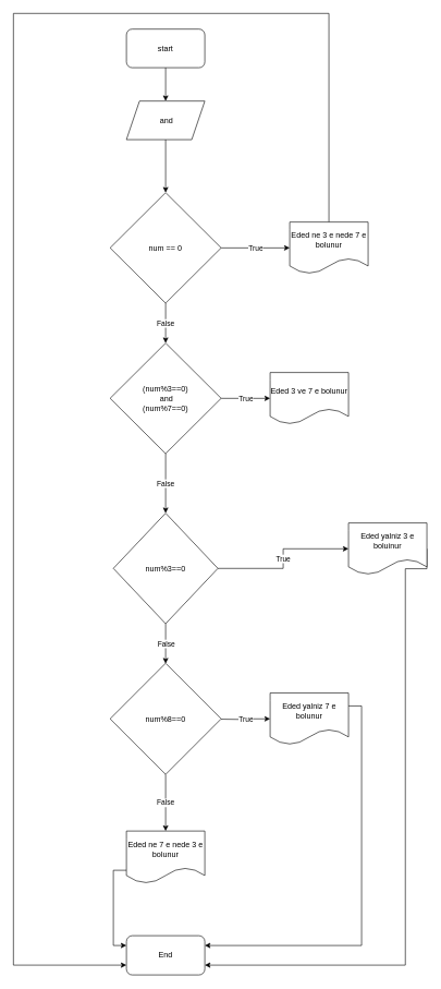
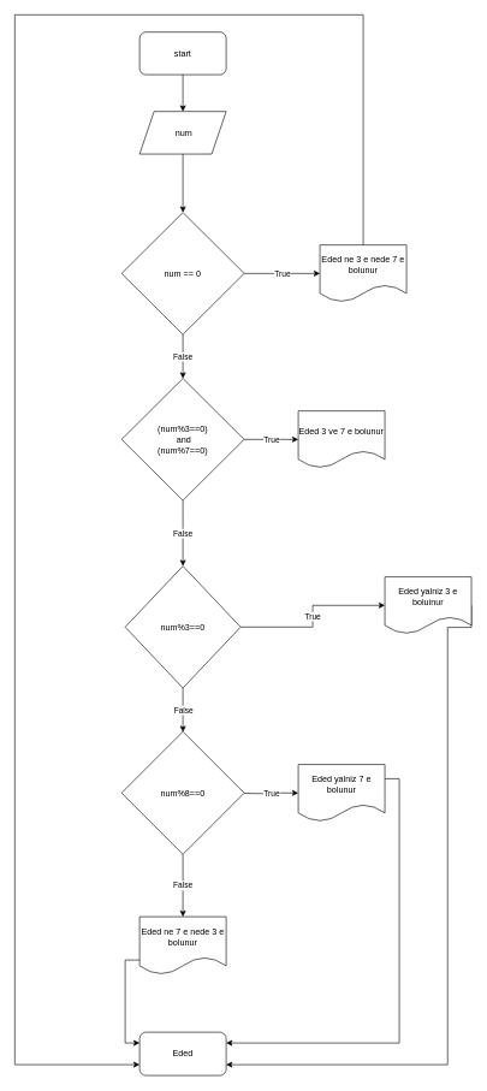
- <mxCell id="5" value="&amp;nbsp;and&lt;br&gt;" style="shape=parallelogram;perimeter=parallelogramPerimeter;whiteSpace=wrap;html=1;fixedSize=1;" vertex="1" parent="1"><mxGeometry x="193" y="154" width="120" height="59" as="geometry" /></mxCell>
+ <mxCell id="5" value="&amp;nbsp;num&lt;br&gt;" style="shape=parallelogram;perimeter=parallelogramPerimeter;whiteSpace=wrap;html=1;fixedSize=1;" vertex="1" parent="1"><mxGeometry x="193" y="154" width="120" height="59" as="geometry" /></mxCell>
- <mxCell id="27" value="End" style="rounded=1;whiteSpace=wrap;html=1;" vertex="1" parent="1"><mxGeometry x="193" y="1430" width="120" height="60" as="geometry" /></mxCell>
+ <mxCell id="27" value="Eded" style="rounded=1;whiteSpace=wrap;html=1;" vertex="1" parent="1"><mxGeometry x="193" y="1430" width="120" height="60" as="geometry" /></mxCell>
